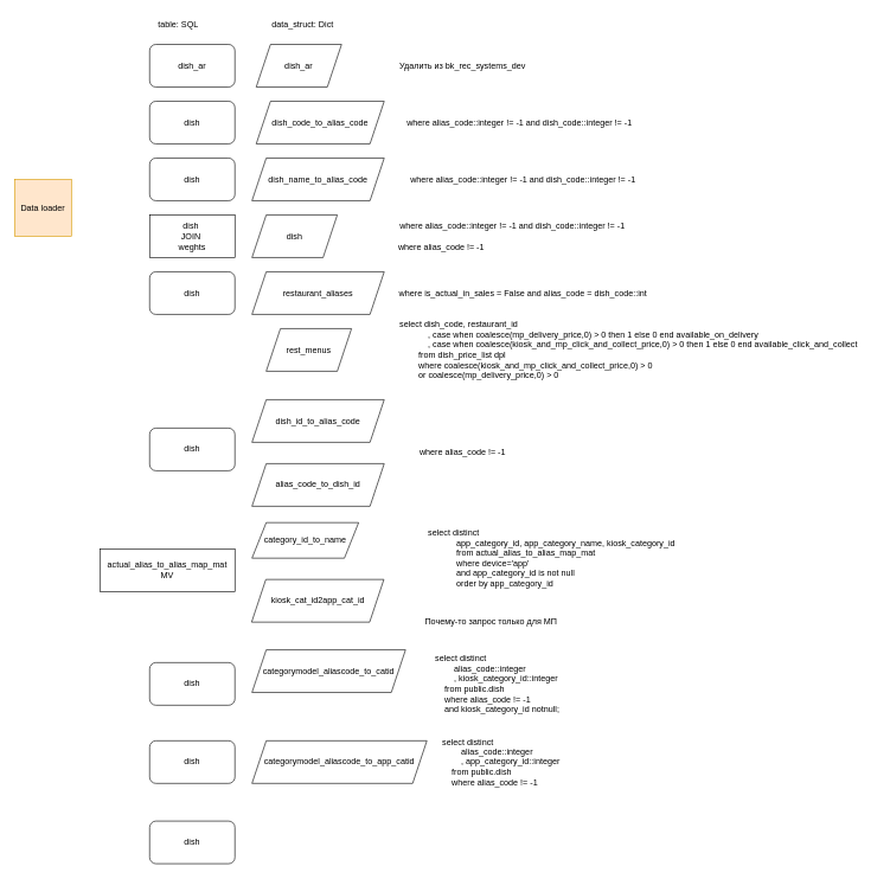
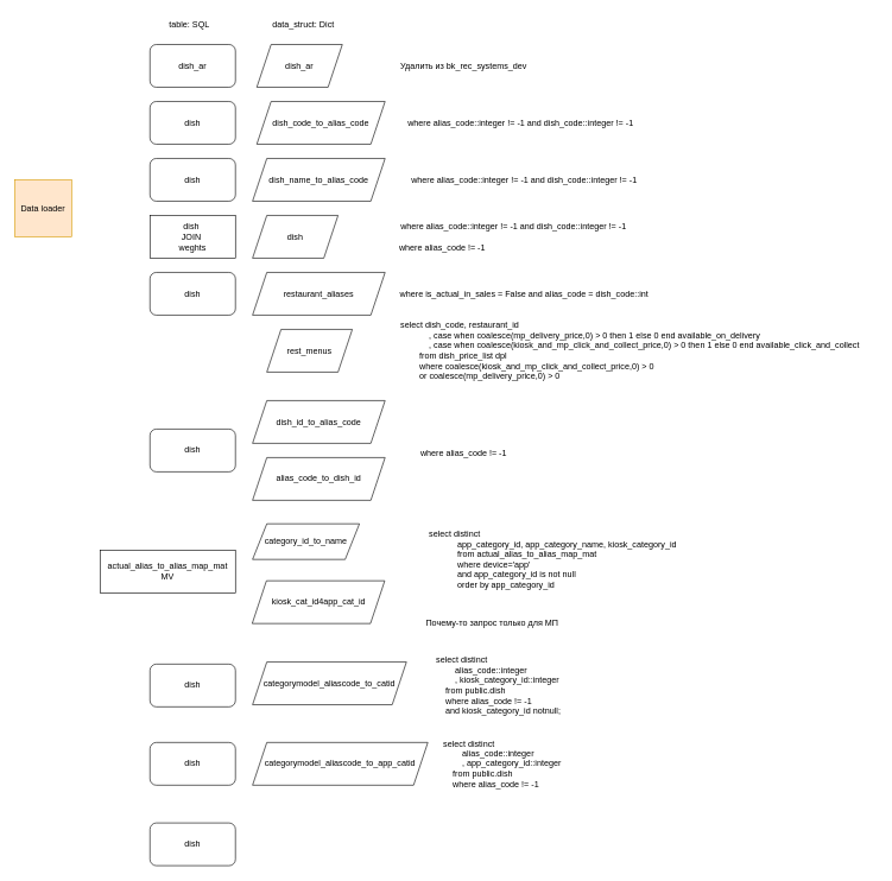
- <mxCell id="14" value="table: SQL" style="text;html=1;align=center;verticalAlign=middle;resizable=0;points=[];autosize=1;strokeColor=none;fillColor=none;" vertex="1" parent="1"><mxGeometry x="210" y="20" width="80" height="30" as="geometry" /></mxCell>
+ <mxCell id="14" value="table: SQL" style="text;html=1;align=center;verticalAlign=middle;resizable=0;points=[];autosize=1;strokeColor=none;fillColor=none;" vertex="1" parent="1"><mxGeometry x="225" y="20" width="80" height="30" as="geometry" /></mxCell>
- <mxCell id="25" value="alias_code_to_dish_id" style="shape=parallelogram;perimeter=parallelogramPerimeter;whiteSpace=wrap;html=1;fixedSize=1;" vertex="1" parent="1"><mxGeometry x="354" y="652" width="186" height="60" as="geometry" /></mxCell>
+ <mxCell id="25" value="alias_code_to_dish_id" style="shape=parallelogram;perimeter=parallelogramPerimeter;whiteSpace=wrap;html=1;fixedSize=1;" vertex="1" parent="1"><mxGeometry x="354" y="642" width="186" height="60" as="geometry" /></mxCell>
- <mxCell id="30" value="kiosk_cat_id2app_cat_id" style="shape=parallelogram;perimeter=parallelogramPerimeter;whiteSpace=wrap;html=1;fixedSize=1;" vertex="1" parent="1"><mxGeometry x="353.5" y="815" width="186" height="60" as="geometry" /></mxCell>
+ <mxCell id="30" value="kiosk_cat_id4app_cat_id" style="shape=parallelogram;perimeter=parallelogramPerimeter;whiteSpace=wrap;html=1;fixedSize=1;" vertex="1" parent="1"><mxGeometry x="353.5" y="815" width="186" height="60" as="geometry" /></mxCell>
- <mxCell id="34" value="categorymodel_aliascode_to_catid" style="shape=parallelogram;perimeter=parallelogramPerimeter;whiteSpace=wrap;html=1;fixedSize=1;" vertex="1" parent="1"><mxGeometry x="354" y="914" width="216" height="60" as="geometry" /></mxCell>
+ <mxCell id="34" value="categorymodel_aliascode_to_catid" style="shape=parallelogram;perimeter=parallelogramPerimeter;whiteSpace=wrap;html=1;fixedSize=1;" vertex="1" parent="1"><mxGeometry x="354" y="929" width="216" height="60" as="geometry" /></mxCell>
